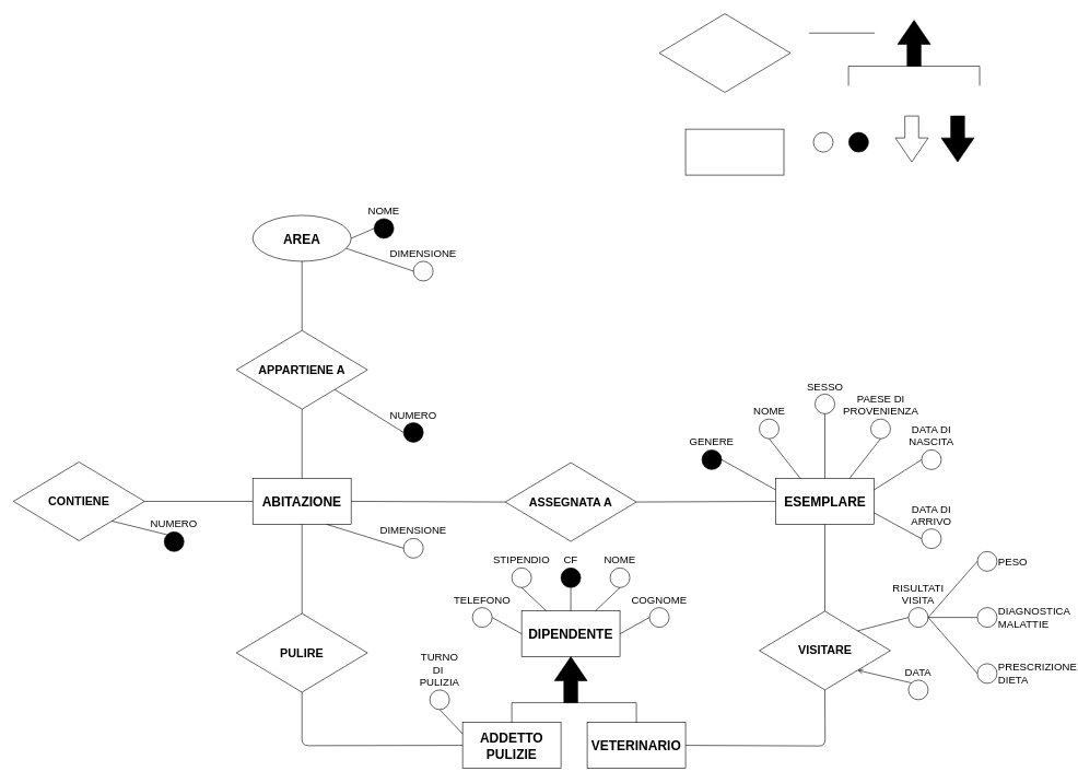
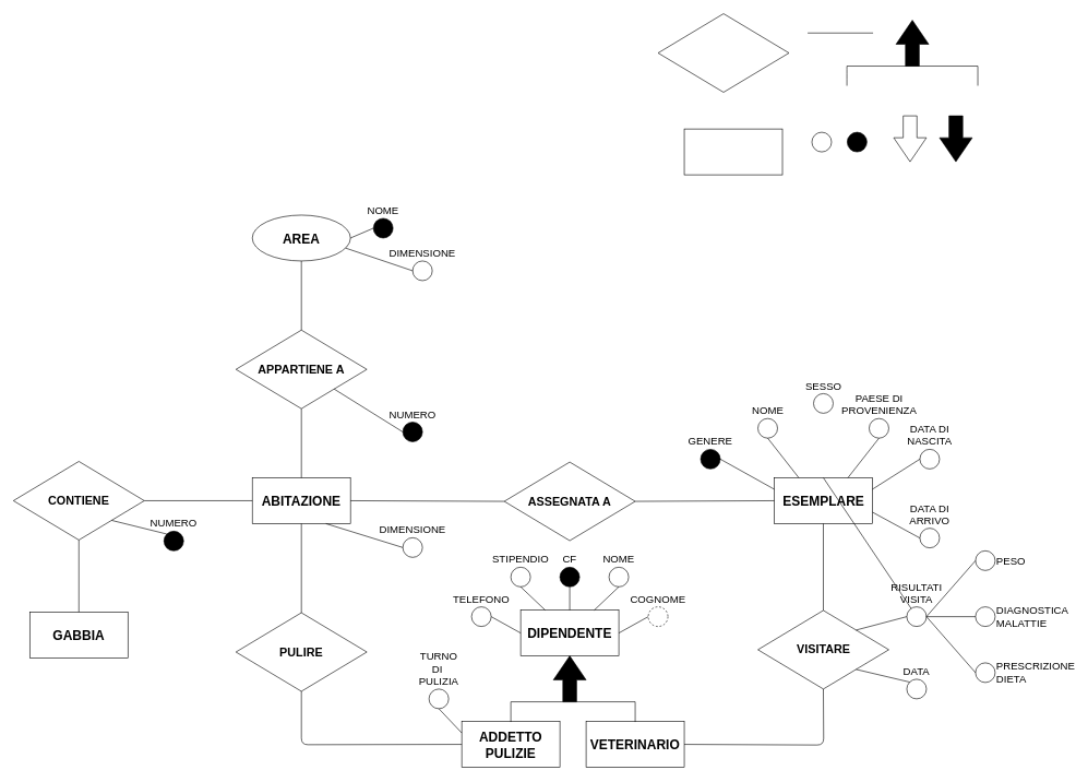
- <mxCell id="77" value="" style="endArrow=none;html=1;exitX=0.5;exitY=0;exitDx=0;exitDy=0;entryX=0.5;entryY=1;entryDx=0;entryDy=0;" edge="1" parent="1" source="6" target="41"><mxGeometry width="50" height="50" relative="1" as="geometry"><mxPoint x="1240" y="748.5" as="sourcePoint" /><mxPoint x="1062.5" y="680" as="targetPoint" /></mxGeometry></mxCell>
+ <mxCell id="77" value="" style="endArrow=none;html=1;exitX=0.5;exitY=0;exitDx=0;exitDy=0;" edge="1" parent="1" source="6" target="49"><mxGeometry width="50" height="50" relative="1" as="geometry"><mxPoint x="1240" y="748.5" as="sourcePoint" /><mxPoint x="1062.5" y="680" as="targetPoint" /></mxGeometry></mxCell>
+ <mxCell id="27" value="" style="endArrow=none;html=1;entryX=0.5;entryY=0;entryDx=0;entryDy=0;exitX=0.5;exitY=1;exitDx=0;exitDy=0;" edge="1" parent="1" source="25" target="9"><mxGeometry width="50" height="50" relative="1" as="geometry"><mxPoint x="580" y="753.5" as="sourcePoint" /><mxPoint x="480" y="753.5" as="targetPoint" /></mxGeometry></mxCell>
- <mxCell id="45" value="COGNOME" style="ellipse;html=1;aspect=fixed;fillColor=#FFFFFF;spacingBottom=0;fontSize=16;align=center;whiteSpace=wrap;labelPosition=center;verticalLabelPosition=top;verticalAlign=bottom;" vertex="1" parent="1"><mxGeometry x="990" y="925.5" width="30" height="30" as="geometry" /></mxCell>
+ <mxCell id="45" value="COGNOME" style="ellipse;html=1;aspect=fixed;fillColor=#FFFFFF;spacingBottom=0;fontSize=16;align=center;whiteSpace=wrap;labelPosition=center;verticalLabelPosition=top;verticalAlign=bottom;dashed=1;" vertex="1" parent="1"><mxGeometry x="990" y="925.5" width="30" height="30" as="geometry" /></mxCell>
+ <mxCell id="9" value="&lt;font size=&quot;1&quot;&gt;&lt;b style=&quot;font-size: 20px&quot;&gt;GABBIA&lt;/b&gt;&lt;/font&gt;" style="rounded=0;whiteSpace=wrap;html=1;" vertex="1" parent="1"><mxGeometry x="45" y="933.5" width="150" height="70" as="geometry" /></mxCell>
- <mxCell id="67" value="" style="endArrow=open;html=1;fontSize=16;fontColor=#FFFFFF;entryX=1;entryY=1;entryDx=0;entryDy=0;exitX=0;exitY=0;exitDx=0;exitDy=0;" edge="1" parent="1" source="50" target="16"><mxGeometry width="50" height="50" relative="1" as="geometry"><mxPoint x="955" y="975.5" as="sourcePoint" /><mxPoint x="1000" y="950.5" as="targetPoint" /></mxGeometry></mxCell>
+ <mxCell id="67" value="" style="endArrow=none;html=1;fontSize=16;fontColor=#FFFFFF;entryX=1;entryY=1;entryDx=0;entryDy=0;exitX=0;exitY=0;exitDx=0;exitDy=0;" edge="1" parent="1" source="50" target="16"><mxGeometry width="50" height="50" relative="1" as="geometry"><mxPoint x="955" y="975.5" as="sourcePoint" /><mxPoint x="1000" y="950.5" as="targetPoint" /></mxGeometry></mxCell>
